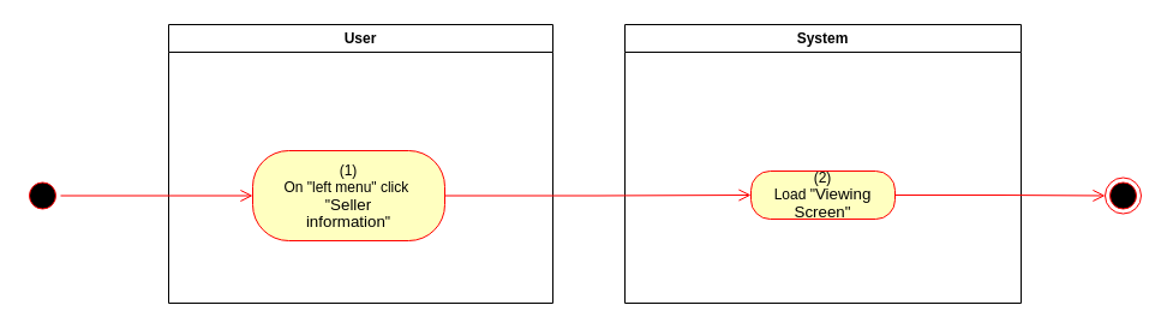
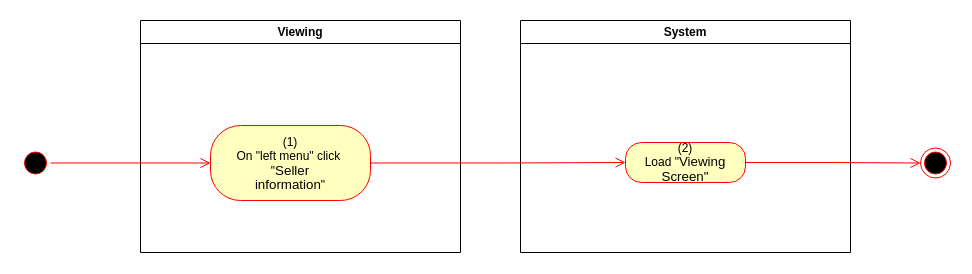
- <mxCell id="2" value="User" style="swimlane;whiteSpace=wrap" vertex="1" parent="1"><mxGeometry x="140" y="20" width="320" height="232" as="geometry"><mxRectangle x="120" y="128" width="60" height="23" as="alternateBounds" /></mxGeometry></mxCell>
+ <mxCell id="2" value="Viewing" style="swimlane;whiteSpace=wrap" vertex="1" parent="1"><mxGeometry x="140" y="20" width="320" height="232" as="geometry"><mxRectangle x="120" y="128" width="60" height="23" as="alternateBounds" /></mxGeometry></mxCell>
